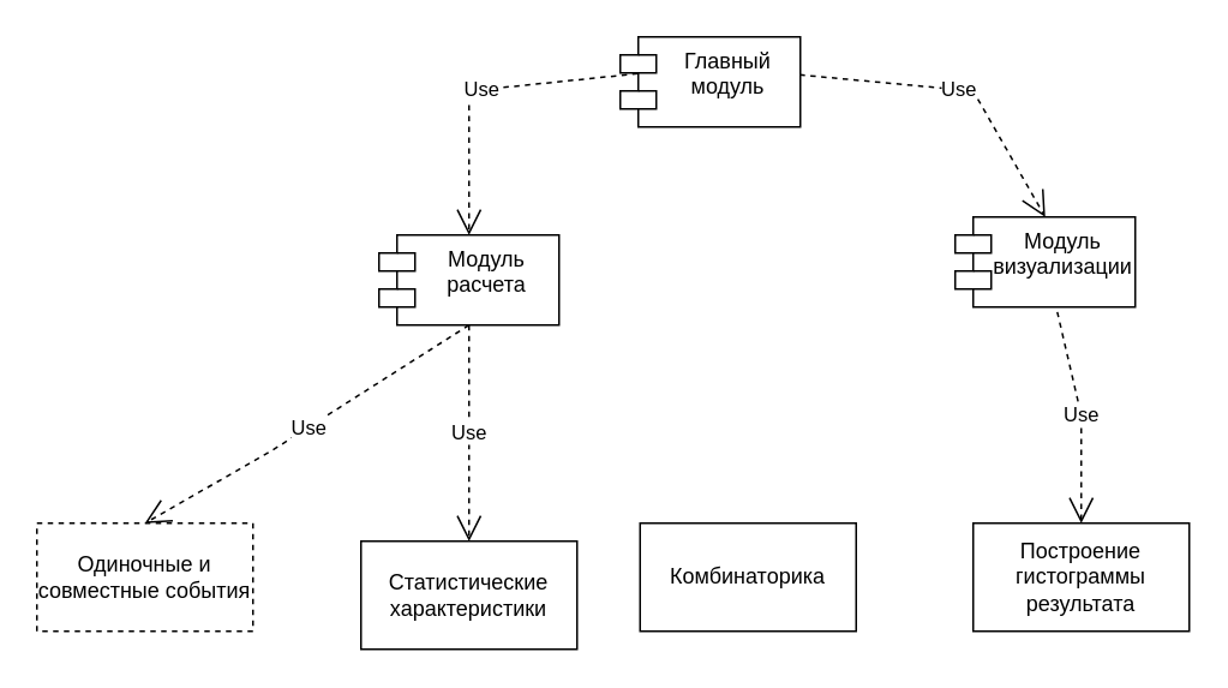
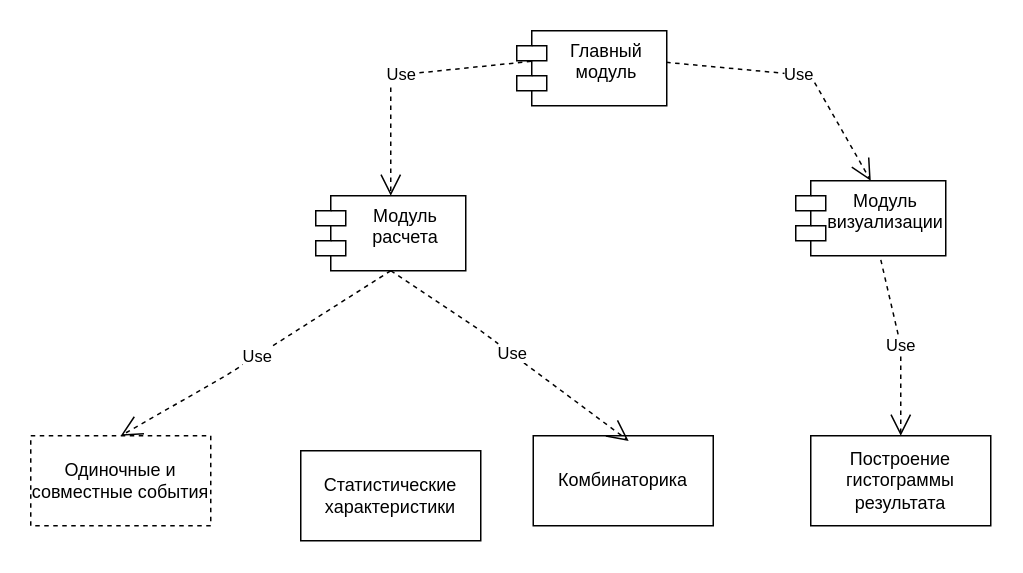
+ <mxCell id="12" value="Use" style="endArrow=open;endSize=12;dashed=1;html=1;rounded=0;exitX=0.5;exitY=1;exitDx=0;exitDy=0;entryX=0.53;entryY=0.057;entryDx=0;entryDy=0;entryPerimeter=0;" edge="1" parent="1" source="3" target="9"><mxGeometry width="160" relative="1" as="geometry"><mxPoint x="270" y="190" as="sourcePoint" /><mxPoint x="274" y="303" as="targetPoint" /><Array as="points"><mxPoint x="320" y="220" /></Array></mxGeometry></mxCell>
- <mxCell id="11" value="Use" style="endArrow=open;endSize=12;dashed=1;html=1;rounded=0;exitX=0.5;exitY=1;exitDx=0;exitDy=0;entryX=0.5;entryY=0;entryDx=0;entryDy=0;" edge="1" parent="1" source="3" target="8"><mxGeometry width="160" relative="1" as="geometry"><mxPoint x="270" y="190" as="sourcePoint" /><mxPoint x="90" y="300" as="targetPoint" /><Array as="points"><mxPoint x="260" y="240" /></Array></mxGeometry></mxCell>
